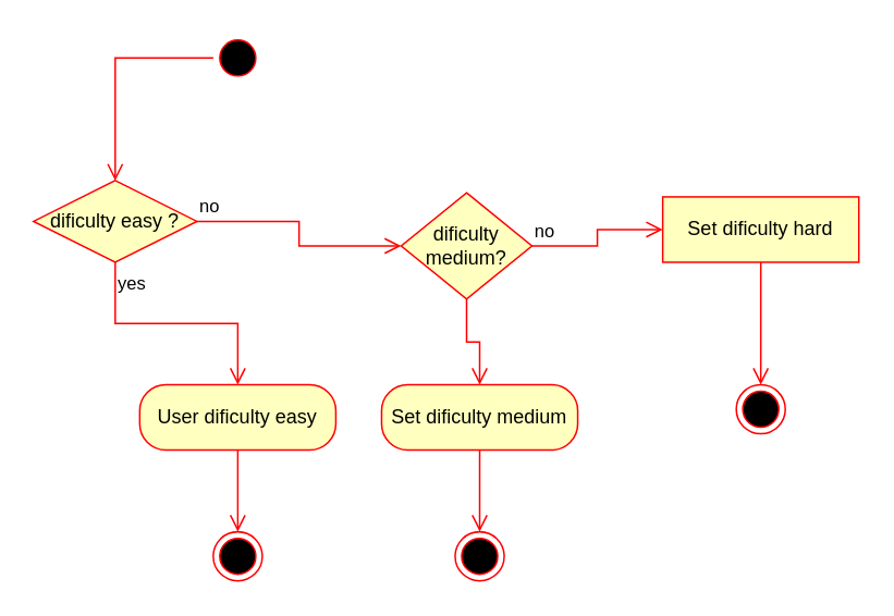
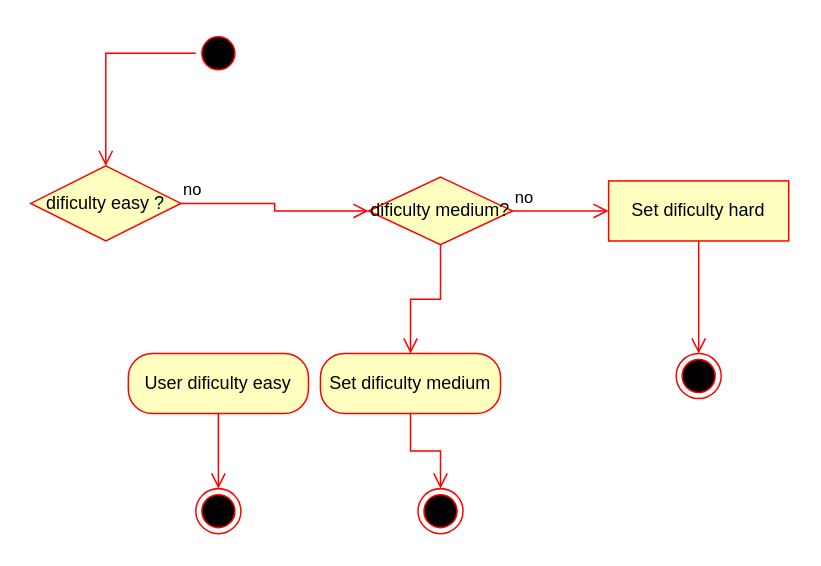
- <mxCell id="10" value="dificulty medium?" style="rhombus;whiteSpace=wrap;html=1;fontColor=#000000;fillColor=#ffffc0;strokeColor=#ff0000;" vertex="1" parent="1"><mxGeometry x="245" y="117.5" width="80" height="65" as="geometry" /></mxCell>
+ <mxCell id="10" value="dificulty medium?" style="rhombus;whiteSpace=wrap;html=1;fontColor=#000000;fillColor=#ffffc0;strokeColor=#ff0000;" vertex="1" parent="1"><mxGeometry x="245" y="117.5" width="96" height="45" as="geometry" /></mxCell>
- <mxCell id="6" value="yes" style="edgeStyle=orthogonalEdgeStyle;html=1;align=left;verticalAlign=top;endArrow=open;endSize=8;strokeColor=#ff0000;rounded=0;entryX=0.5;entryY=0;entryDx=0;entryDy=0;" edge="1" parent="1" source="4" target="7"><mxGeometry x="-1" relative="1" as="geometry"><mxPoint x="135" y="215" as="targetPoint" /></mxGeometry></mxCell>
- <mxCell id="13" value="Set dificulty medium" style="rounded=1;whiteSpace=wrap;html=1;arcSize=40;fontColor=#000000;fillColor=#ffffc0;strokeColor=#ff0000;" vertex="1" parent="1"><mxGeometry x="233" y="235" width="120" height="40" as="geometry" /></mxCell>
+ <mxCell id="13" value="Set dificulty medium" style="rounded=1;whiteSpace=wrap;html=1;arcSize=40;fontColor=#000000;fillColor=#ffffc0;strokeColor=#ff0000;" vertex="1" parent="1"><mxGeometry x="213" y="235" width="120" height="40" as="geometry" /></mxCell>
